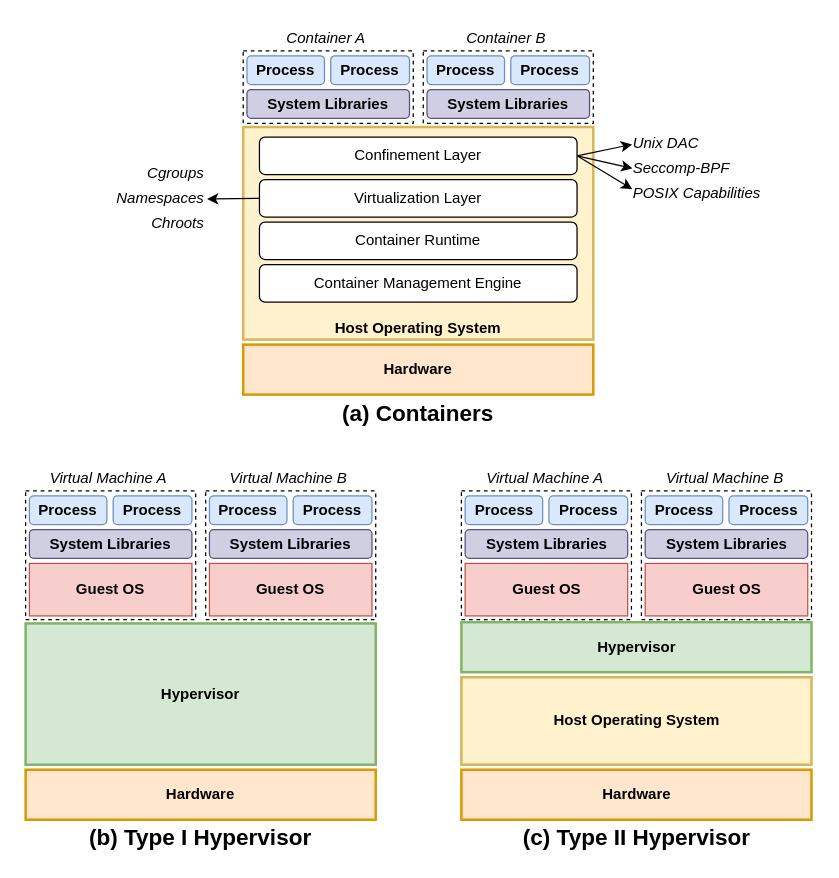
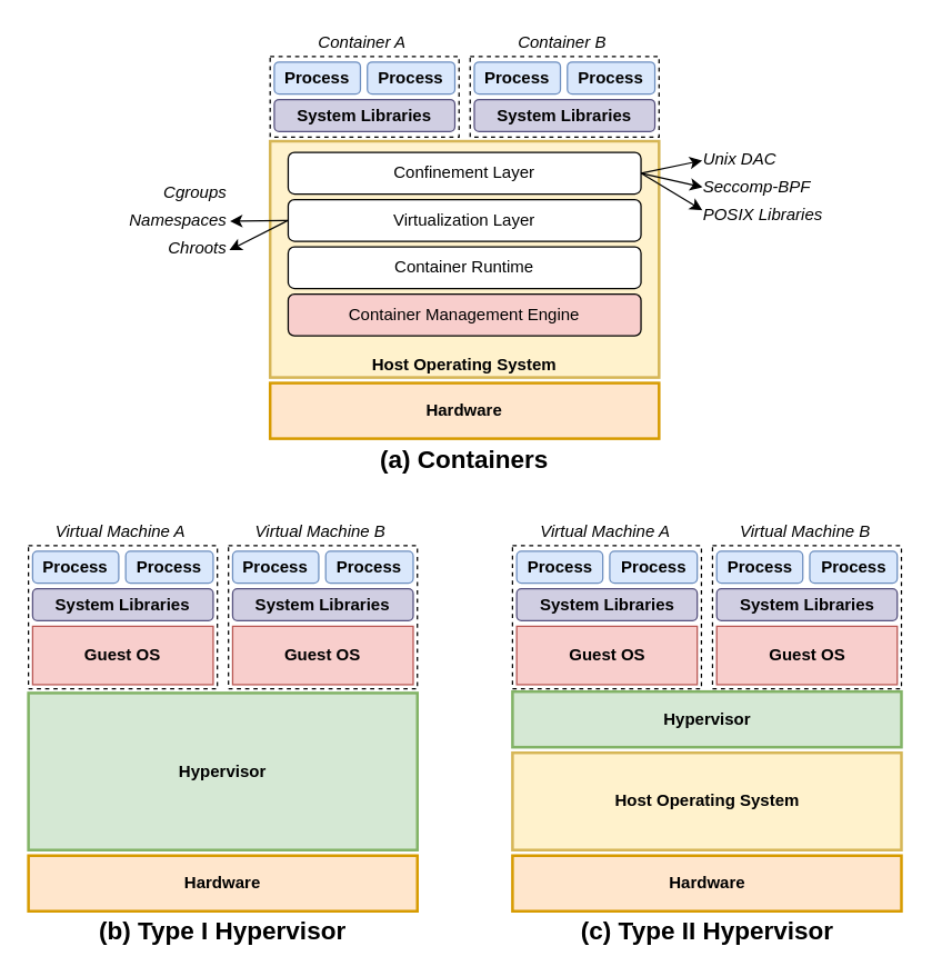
- <mxCell id="15" value="POSIX Capabilities" style="text;html=1;align=left;verticalAlign=middle;resizable=0;points=[];autosize=1;strokeColor=none;fontStyle=2" vertex="1" parent="1"><mxGeometry x="504" y="144" width="120" height="20" as="geometry" /></mxCell>
+ <mxCell id="15" value="POSIX Libraries" style="text;html=1;align=left;verticalAlign=middle;resizable=0;points=[];autosize=1;strokeColor=none;fontStyle=2" vertex="1" parent="1"><mxGeometry x="504" y="144" width="120" height="20" as="geometry" /></mxCell>
+ <mxCell id="7" style="edgeStyle=none;rounded=0;orthogonalLoop=1;jettySize=auto;html=1;exitX=0;exitY=0.5;exitDx=0;exitDy=0;entryX=1.011;entryY=0.57;entryDx=0;entryDy=0;entryPerimeter=0;" edge="1" parent="1" source="8" target="18"><mxGeometry relative="1" as="geometry" /></mxCell>
- <mxCell id="5" value="Container Management Engine" style="rounded=1;whiteSpace=wrap;html=1;strokeWidth=1;align=center;" vertex="1" parent="1"><mxGeometry x="207" y="211" width="254" height="30" as="geometry" /></mxCell>
+ <mxCell id="5" value="Container Management Engine" style="rounded=1;whiteSpace=wrap;html=1;strokeWidth=1;align=center;fillColor=#f8cecc;" vertex="1" parent="1"><mxGeometry x="207" y="211" width="254" height="30" as="geometry" /></mxCell>
